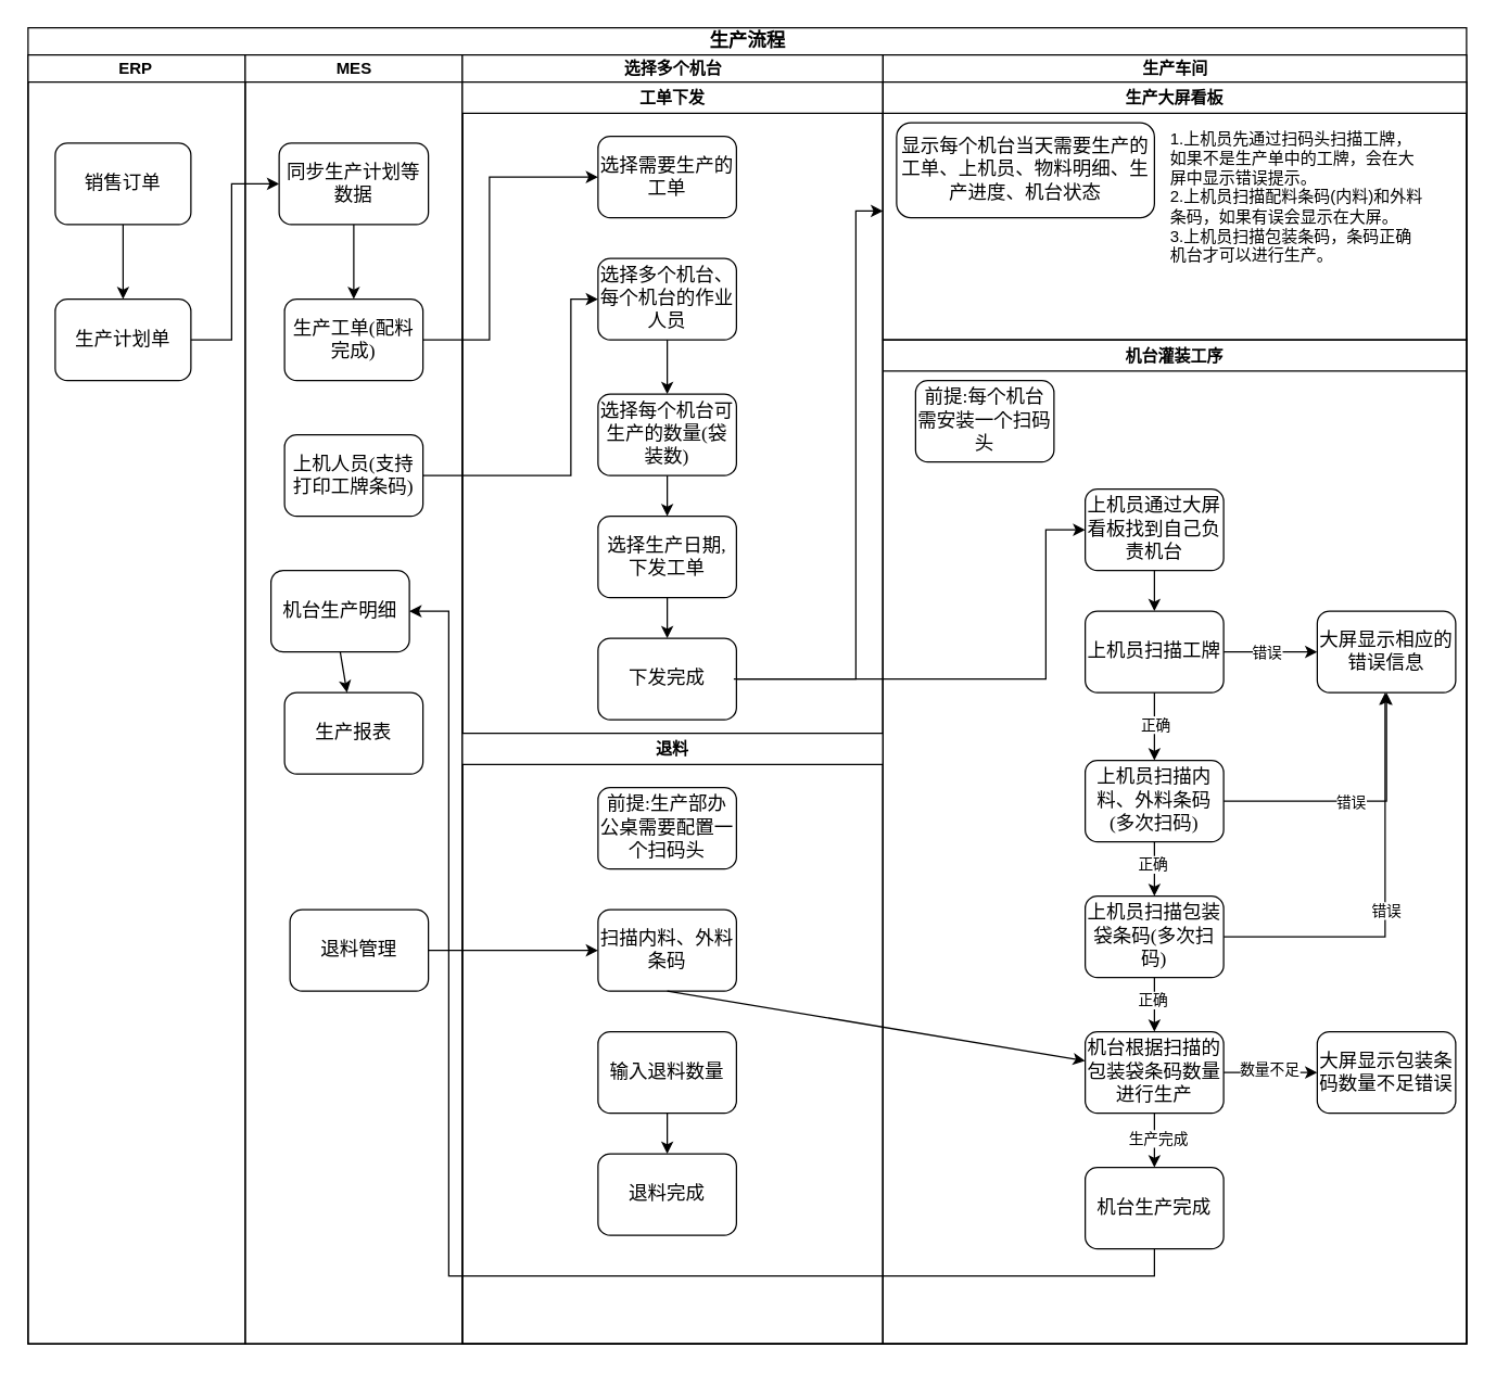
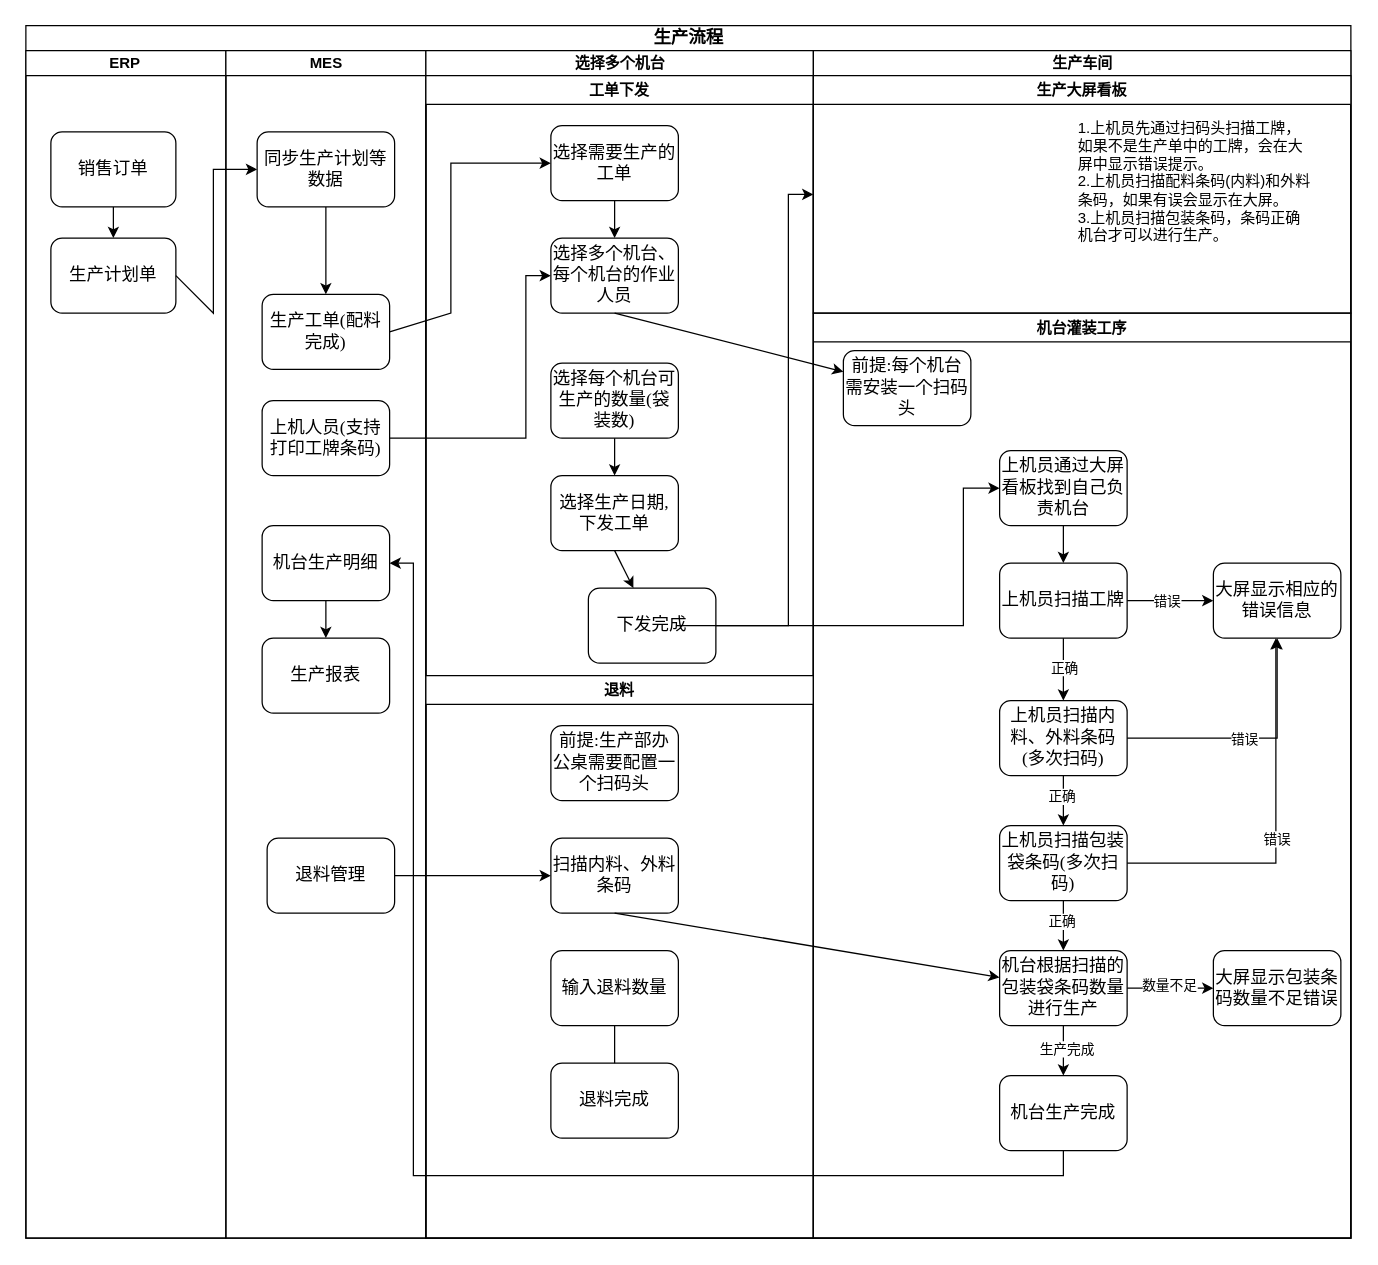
- <mxCell id="45" value="&lt;span style=&quot;font-size: 14px;&quot;&gt;显示每个机台当天需要生产的工单、上机员、物料明细、生产进度、机台状态&lt;/span&gt;" style="rounded=1;whiteSpace=wrap;html=1;shadow=0;labelBackgroundColor=none;strokeWidth=1;fontFamily=Verdana;fontSize=8;align=center;" vertex="1" parent="44"><mxGeometry x="10" y="30" width="190" height="70" as="geometry" /></mxCell>
+ <mxCell id="24" value="" style="endArrow=classic;html=1;rounded=0;exitX=0.5;exitY=1;exitDx=0;exitDy=0;entryX=0.5;entryY=0;entryDx=0;entryDy=0;" edge="1" parent="20" source="21" target="22"><mxGeometry width="50" height="50" relative="1" as="geometry"><mxPoint x="240" y="150" as="sourcePoint" /><mxPoint x="290" y="100" as="targetPoint" /></mxGeometry></mxCell>
- <mxCell id="5" value="&lt;font style=&quot;font-size: 14px;&quot;&gt;生产计划单&lt;/font&gt;" style="rounded=1;whiteSpace=wrap;html=1;shadow=0;labelBackgroundColor=none;strokeWidth=1;fontFamily=Verdana;fontSize=8;align=center;" vertex="1" parent="3"><mxGeometry x="20" y="180" width="100" height="60" as="geometry" /></mxCell>
+ <mxCell id="5" value="&lt;font style=&quot;font-size: 14px;&quot;&gt;生产计划单&lt;/font&gt;" style="rounded=1;whiteSpace=wrap;html=1;shadow=0;labelBackgroundColor=none;strokeWidth=1;fontFamily=Verdana;fontSize=8;align=center;" vertex="1" parent="3"><mxGeometry x="20" y="150" width="100" height="60" as="geometry" /></mxCell>
- <mxCell id="13" value="&lt;font style=&quot;font-size: 14px;&quot;&gt;生产工单(配料完成)&lt;/font&gt;" style="rounded=1;whiteSpace=wrap;html=1;shadow=0;labelBackgroundColor=none;strokeWidth=1;fontFamily=Verdana;fontSize=8;align=center;" vertex="1" parent="11"><mxGeometry x="29" y="180" width="102" height="60" as="geometry" /></mxCell>
+ <mxCell id="13" value="&lt;font style=&quot;font-size: 14px;&quot;&gt;生产工单(配料完成)&lt;/font&gt;" style="rounded=1;whiteSpace=wrap;html=1;shadow=0;labelBackgroundColor=none;strokeWidth=1;fontFamily=Verdana;fontSize=8;align=center;" vertex="1" parent="11"><mxGeometry x="29" y="195" width="102" height="60" as="geometry" /></mxCell>
- <mxCell id="29" value="" style="endArrow=classic;html=1;rounded=0;exitX=0.5;exitY=1;exitDx=0;exitDy=0;" edge="1" parent="20" source="22" target="28"><mxGeometry width="50" height="50" relative="1" as="geometry"><mxPoint x="240" y="280" as="sourcePoint" /><mxPoint x="290" y="230" as="targetPoint" /></mxGeometry></mxCell>
+ <mxCell id="29" value="" style="endArrow=classic;html=1;rounded=0;exitX=0.5;exitY=1;exitDx=0;exitDy=0;" edge="1" parent="20" source="22" target="47"><mxGeometry width="50" height="50" relative="1" as="geometry"><mxPoint x="240" y="280" as="sourcePoint" /><mxPoint x="290" y="230" as="targetPoint" /></mxGeometry></mxCell>
- <mxCell id="16" value="&lt;font style=&quot;font-size: 14px;&quot;&gt;机台生产明细&lt;/font&gt;" style="rounded=1;whiteSpace=wrap;html=1;shadow=0;labelBackgroundColor=none;strokeWidth=1;fontFamily=Verdana;fontSize=8;align=center;" vertex="1" parent="11"><mxGeometry x="19" y="380" width="102" height="60" as="geometry" /></mxCell>
+ <mxCell id="16" value="&lt;font style=&quot;font-size: 14px;&quot;&gt;机台生产明细&lt;/font&gt;" style="rounded=1;whiteSpace=wrap;html=1;shadow=0;labelBackgroundColor=none;strokeWidth=1;fontFamily=Verdana;fontSize=8;align=center;" vertex="1" parent="11"><mxGeometry x="29" y="380" width="102" height="60" as="geometry" /></mxCell>
- <mxCell id="25" value="&lt;font style=&quot;font-size: 14px;&quot;&gt;下发完成&lt;/font&gt;" style="rounded=1;whiteSpace=wrap;html=1;shadow=0;labelBackgroundColor=none;strokeWidth=1;fontFamily=Verdana;fontSize=8;align=center;" vertex="1" parent="20"><mxGeometry x="100" y="430" width="102" height="60" as="geometry" /></mxCell>
+ <mxCell id="25" value="&lt;font style=&quot;font-size: 14px;&quot;&gt;下发完成&lt;/font&gt;" style="rounded=1;whiteSpace=wrap;html=1;shadow=0;labelBackgroundColor=none;strokeWidth=1;fontFamily=Verdana;fontSize=8;align=center;" vertex="1" parent="20"><mxGeometry x="130" y="430" width="102" height="60" as="geometry" /></mxCell>
- <mxCell id="38" value="" style="endArrow=classic;html=1;rounded=0;exitX=0.5;exitY=1;exitDx=0;exitDy=0;entryX=0.5;entryY=0;entryDx=0;entryDy=0;" edge="1" parent="32" source="35" target="36"><mxGeometry width="50" height="50" relative="1" as="geometry"><mxPoint x="161" y="200" as="sourcePoint" /><mxPoint x="161" y="230" as="targetPoint" /></mxGeometry></mxCell>
+ <mxCell id="38" value="" style="endArrow=none;html=1;rounded=0;exitX=0.5;exitY=1;exitDx=0;exitDy=0;entryX=0.5;entryY=0;entryDx=0;entryDy=0;" edge="1" parent="32" source="35" target="36"><mxGeometry width="50" height="50" relative="1" as="geometry"><mxPoint x="161" y="200" as="sourcePoint" /><mxPoint x="161" y="230" as="targetPoint" /></mxGeometry></mxCell>
